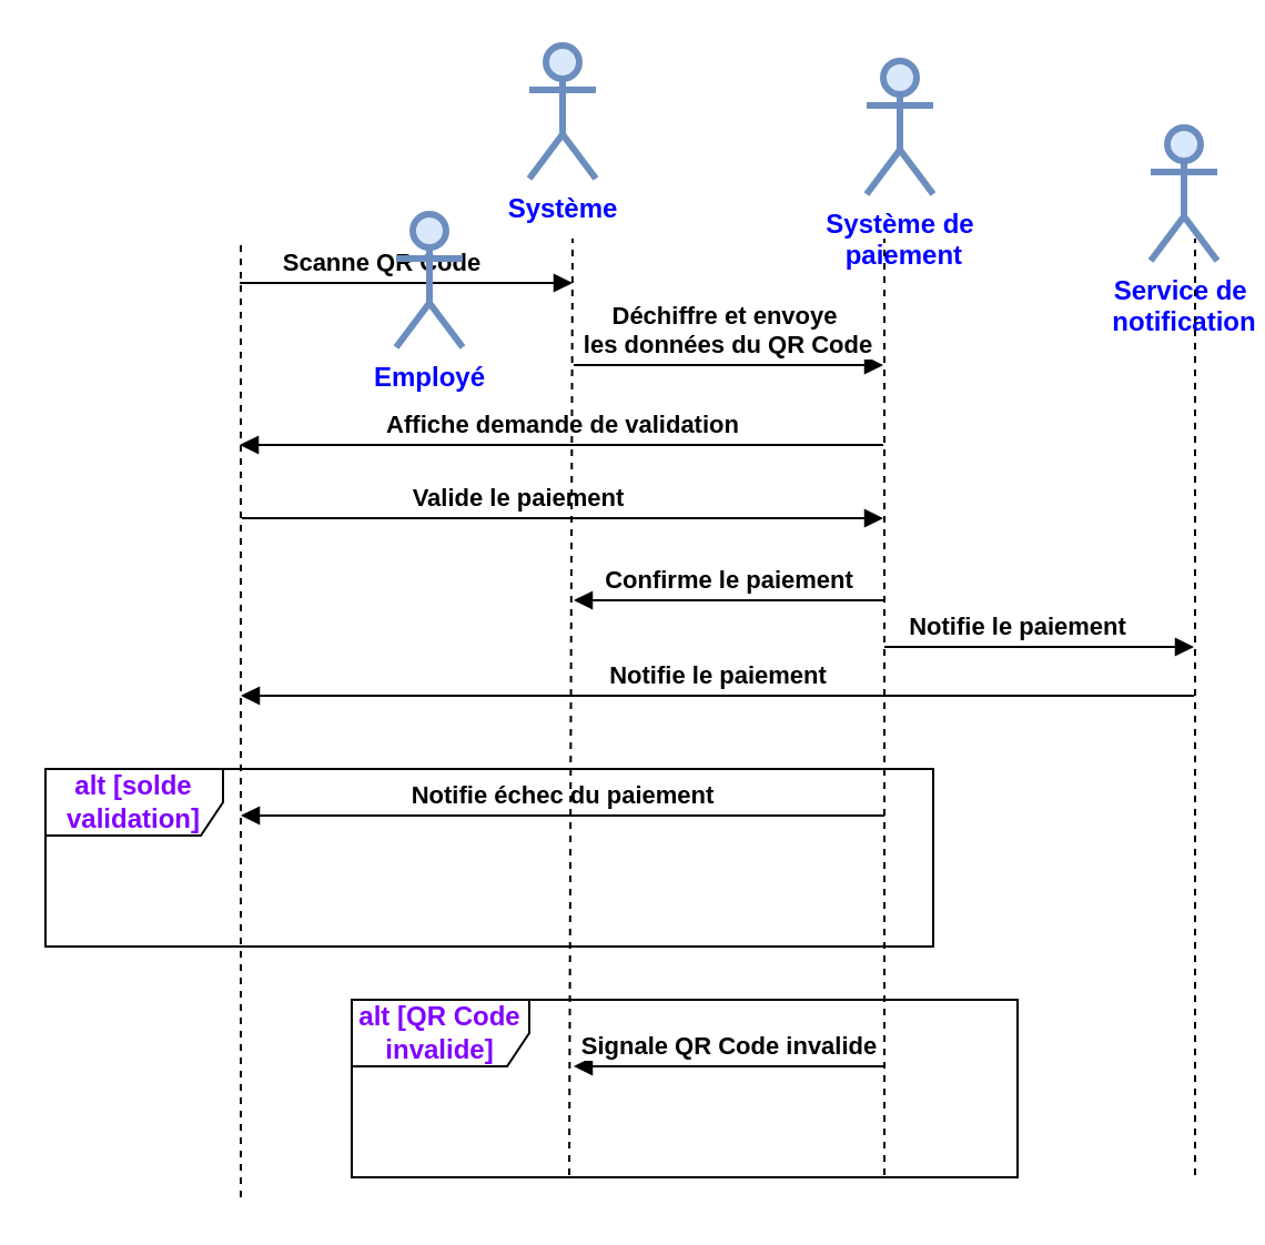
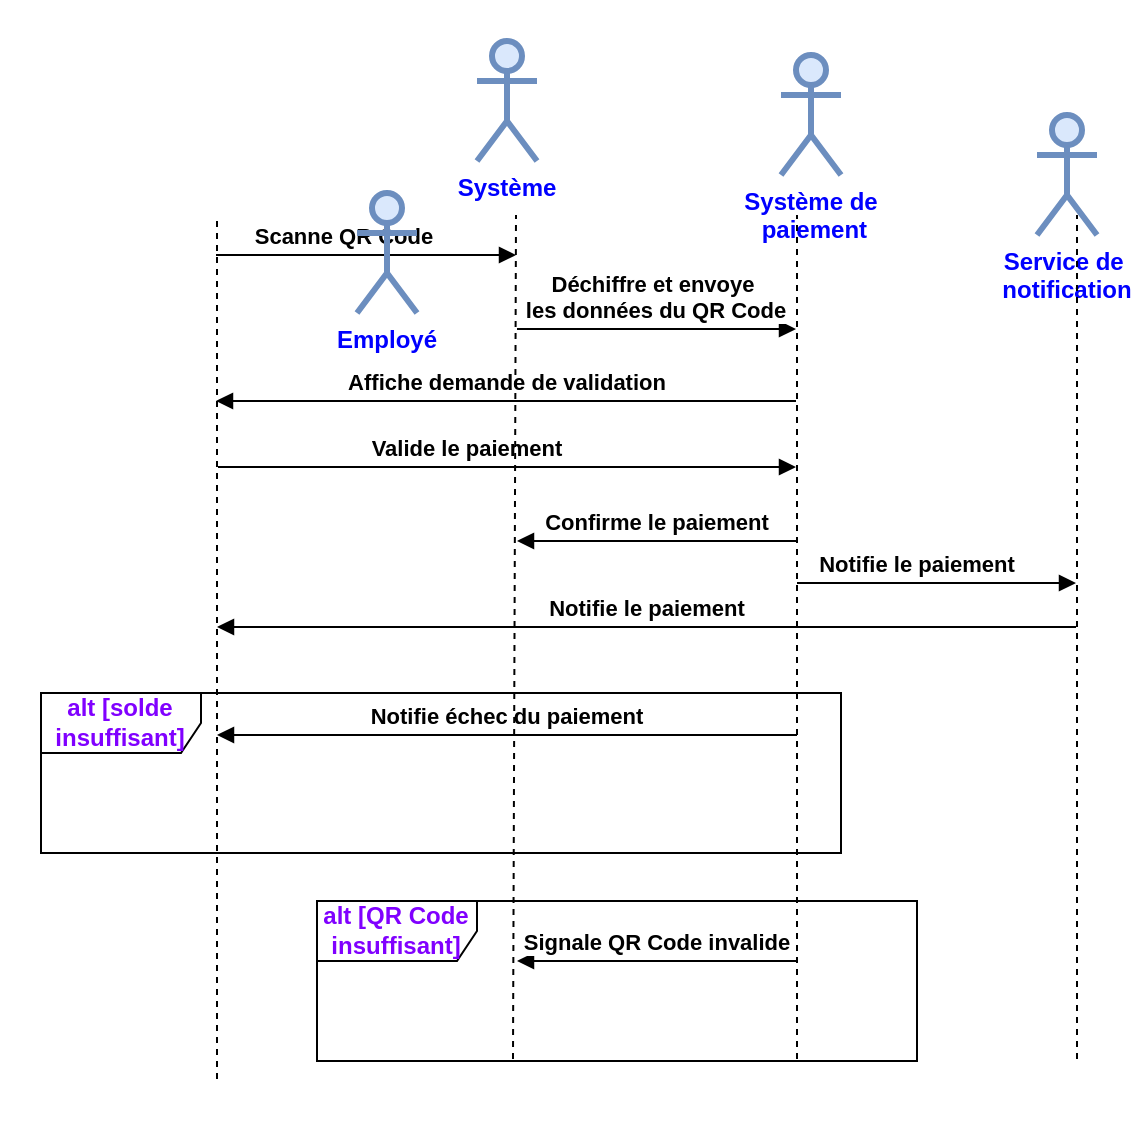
- <mxCell id="9" value="alt [solde validation]" style="shape=umlFrame;whiteSpace=wrap;html=1;pointerEvents=0;width=80;height=30;fontStyle=1;fontColor=light-dark(#8000ff, #ededed);" parent="1" vertex="1"><mxGeometry x="20" y="346" width="400" height="80" as="geometry" /></mxCell>
+ <mxCell id="9" value="alt [solde insuffisant]" style="shape=umlFrame;whiteSpace=wrap;html=1;pointerEvents=0;width=80;height=30;fontStyle=1;fontColor=light-dark(#8000ff, #ededed);" parent="1" vertex="1"><mxGeometry x="20" y="346" width="400" height="80" as="geometry" /></mxCell>
- <mxCell id="11" value="alt [QR Code invalide]" style="shape=umlFrame;whiteSpace=wrap;html=1;pointerEvents=0;width=80;height=30;fontStyle=1;fontColor=light-dark(#8000ff, #ededed);" parent="1" vertex="1"><mxGeometry x="158" y="450" width="300" height="80" as="geometry" /></mxCell>
+ <mxCell id="11" value="alt [QR Code insuffisant]" style="shape=umlFrame;whiteSpace=wrap;html=1;pointerEvents=0;width=80;height=30;fontStyle=1;fontColor=light-dark(#8000ff, #ededed);" parent="1" vertex="1"><mxGeometry x="158" y="450" width="300" height="80" as="geometry" /></mxCell>
